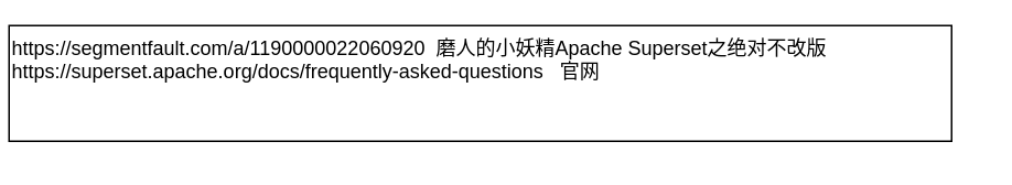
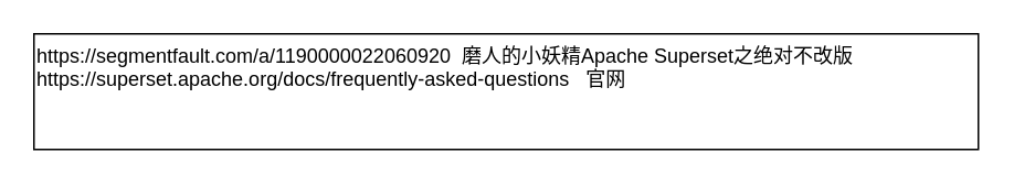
- <mxCell id="2" value="https://segmentfault.com/a/1190000022060920&amp;nbsp;&amp;nbsp;磨人的小妖精Apache Superset之绝对不改版&lt;br&gt;https://superset.apache.org/docs/frequently-asked-questions&amp;nbsp; &amp;nbsp;官网&lt;br&gt;" style="rounded=0;whiteSpace=wrap;html=1;align=left;verticalAlign=top;" vertex="1" parent="1"><mxGeometry x="5" y="15" width="570" height="70" as="geometry" /></mxCell>
+ <mxCell id="2" value="https://segmentfault.com/a/1190000022060920&amp;nbsp;&amp;nbsp;磨人的小妖精Apache Superset之绝对不改版&lt;br&gt;https://superset.apache.org/docs/frequently-asked-questions&amp;nbsp; &amp;nbsp;官网&lt;br&gt;" style="rounded=0;whiteSpace=wrap;html=1;align=left;verticalAlign=top;" vertex="1" parent="1"><mxGeometry x="20" y="20" width="570" height="70" as="geometry" /></mxCell>
